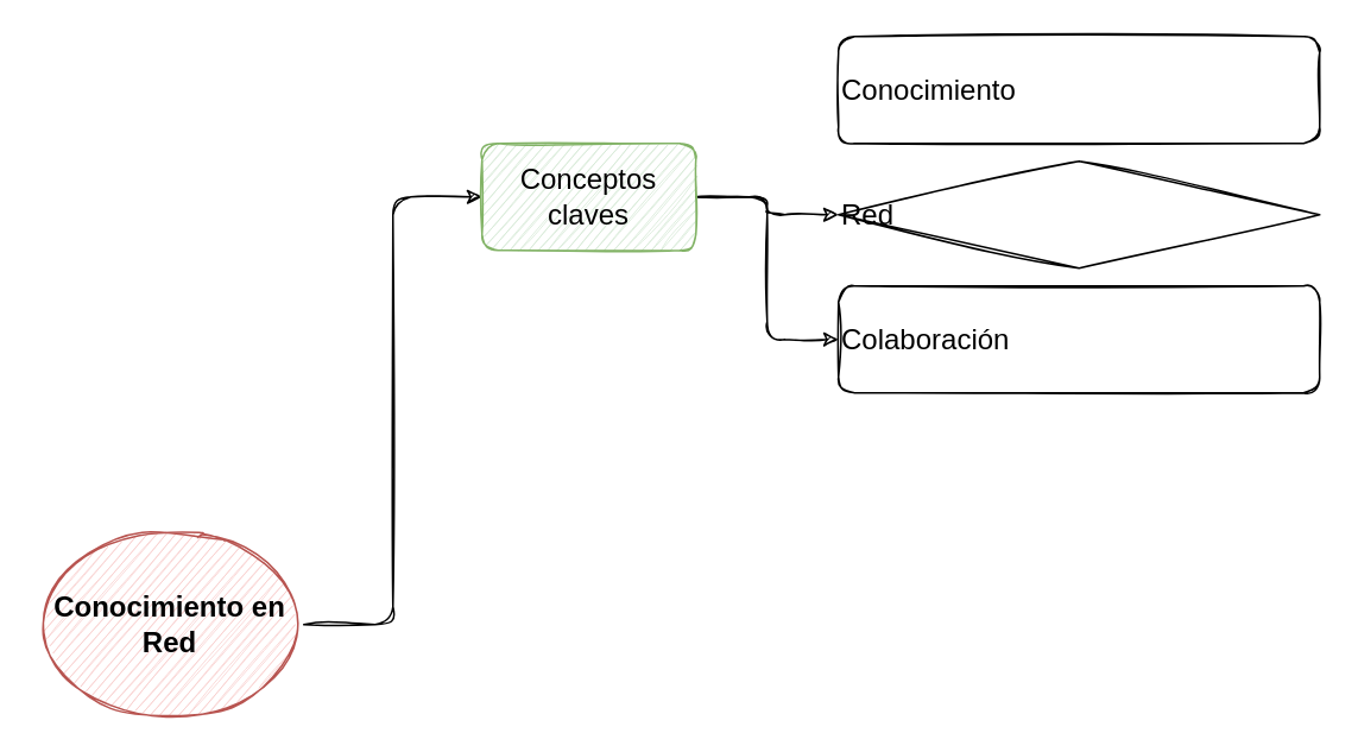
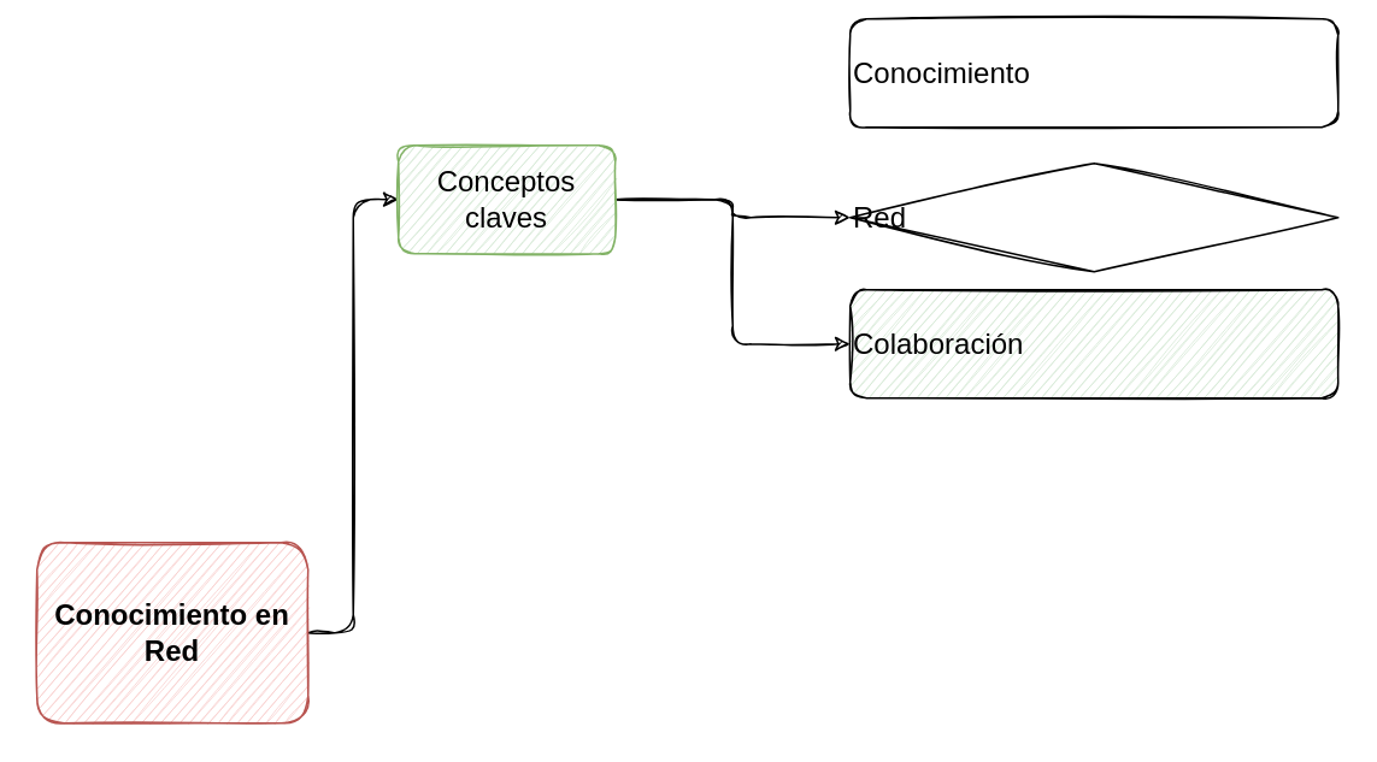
- <mxCell id="7" value="Conocimiento" style="rounded=1;whiteSpace=wrap;html=1;sketch=1;fontSize=16;align=left;" vertex="1" parent="1"><mxGeometry x="470" y="20" width="270" height="60" as="geometry" /></mxCell>
+ <mxCell id="7" value="Conocimiento" style="rounded=1;whiteSpace=wrap;html=1;sketch=1;fontSize=16;align=left;" vertex="1" parent="1"><mxGeometry x="470" y="10" width="270" height="60" as="geometry" /></mxCell>
- <mxCell id="6" value="Conceptos claves" style="rounded=1;whiteSpace=wrap;html=1;sketch=1;fontSize=16;fillColor=#d5e8d4;strokeColor=#82b366;" vertex="1" parent="1"><mxGeometry x="270" y="80" width="120" height="60" as="geometry" /></mxCell>
+ <mxCell id="6" value="Conceptos claves" style="rounded=1;whiteSpace=wrap;html=1;sketch=1;fontSize=16;fillColor=#d5e8d4;strokeColor=#82b366;" vertex="1" parent="1"><mxGeometry x="220" y="80" width="120" height="60" as="geometry" /></mxCell>
- <mxCell id="8" value="Colaboración" style="rounded=1;whiteSpace=wrap;html=1;sketch=1;fontSize=16;align=left;" vertex="1" parent="1"><mxGeometry x="470" y="160" width="270" height="60" as="geometry" /></mxCell>
+ <mxCell id="8" value="Colaboración" style="rounded=1;whiteSpace=wrap;html=1;sketch=1;fontSize=16;align=left;fillColor=#d5e8d4;" vertex="1" parent="1"><mxGeometry x="470" y="160" width="270" height="60" as="geometry" /></mxCell>
- <mxCell id="3" value="&lt;font style=&quot;font-size: 16px&quot;&gt;Conocimiento en Red&lt;/font&gt;" style="ellipse;whiteSpace=wrap;html=1;fontStyle=1;rounded=0;sketch=1;fontSize=14;fillColor=#f8cecc;strokeColor=#b85450;" vertex="1" parent="1"><mxGeometry x="20" y="300" width="150" height="100" as="geometry" /></mxCell>
+ <mxCell id="3" value="&lt;font style=&quot;font-size: 16px&quot;&gt;Conocimiento en Red&lt;/font&gt;" style="whiteSpace=wrap;html=1;fontStyle=1;sketch=1;fontSize=14;fillColor=#f8cecc;strokeColor=#b85450;rounded=1;" vertex="1" parent="1"><mxGeometry x="20" y="300" width="150" height="100" as="geometry" /></mxCell>
